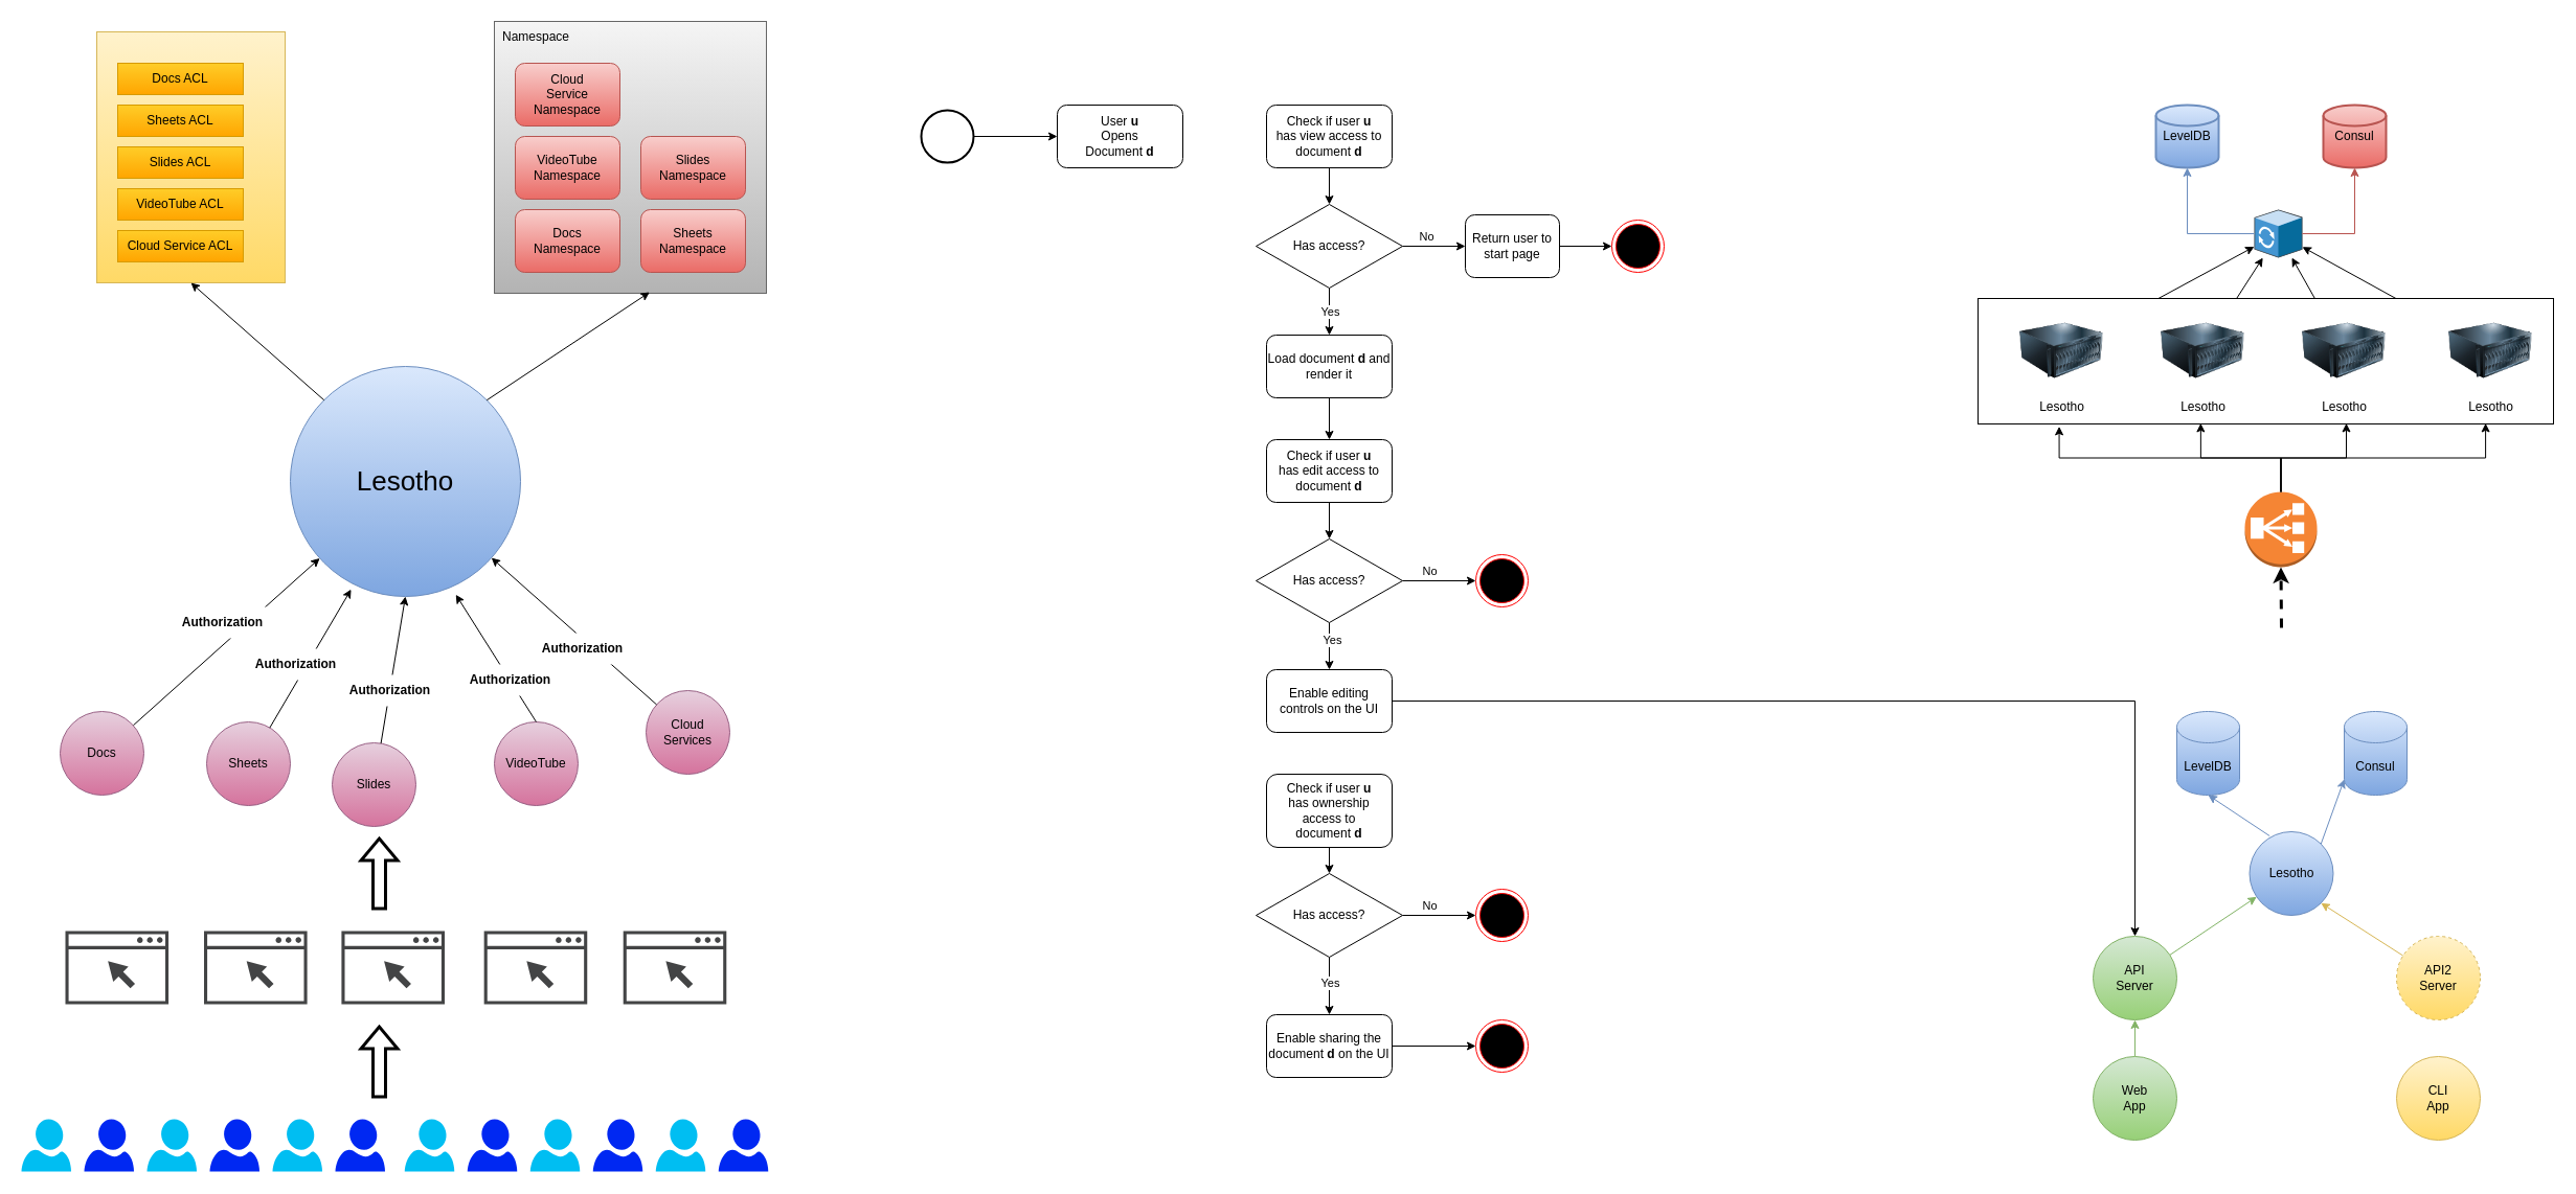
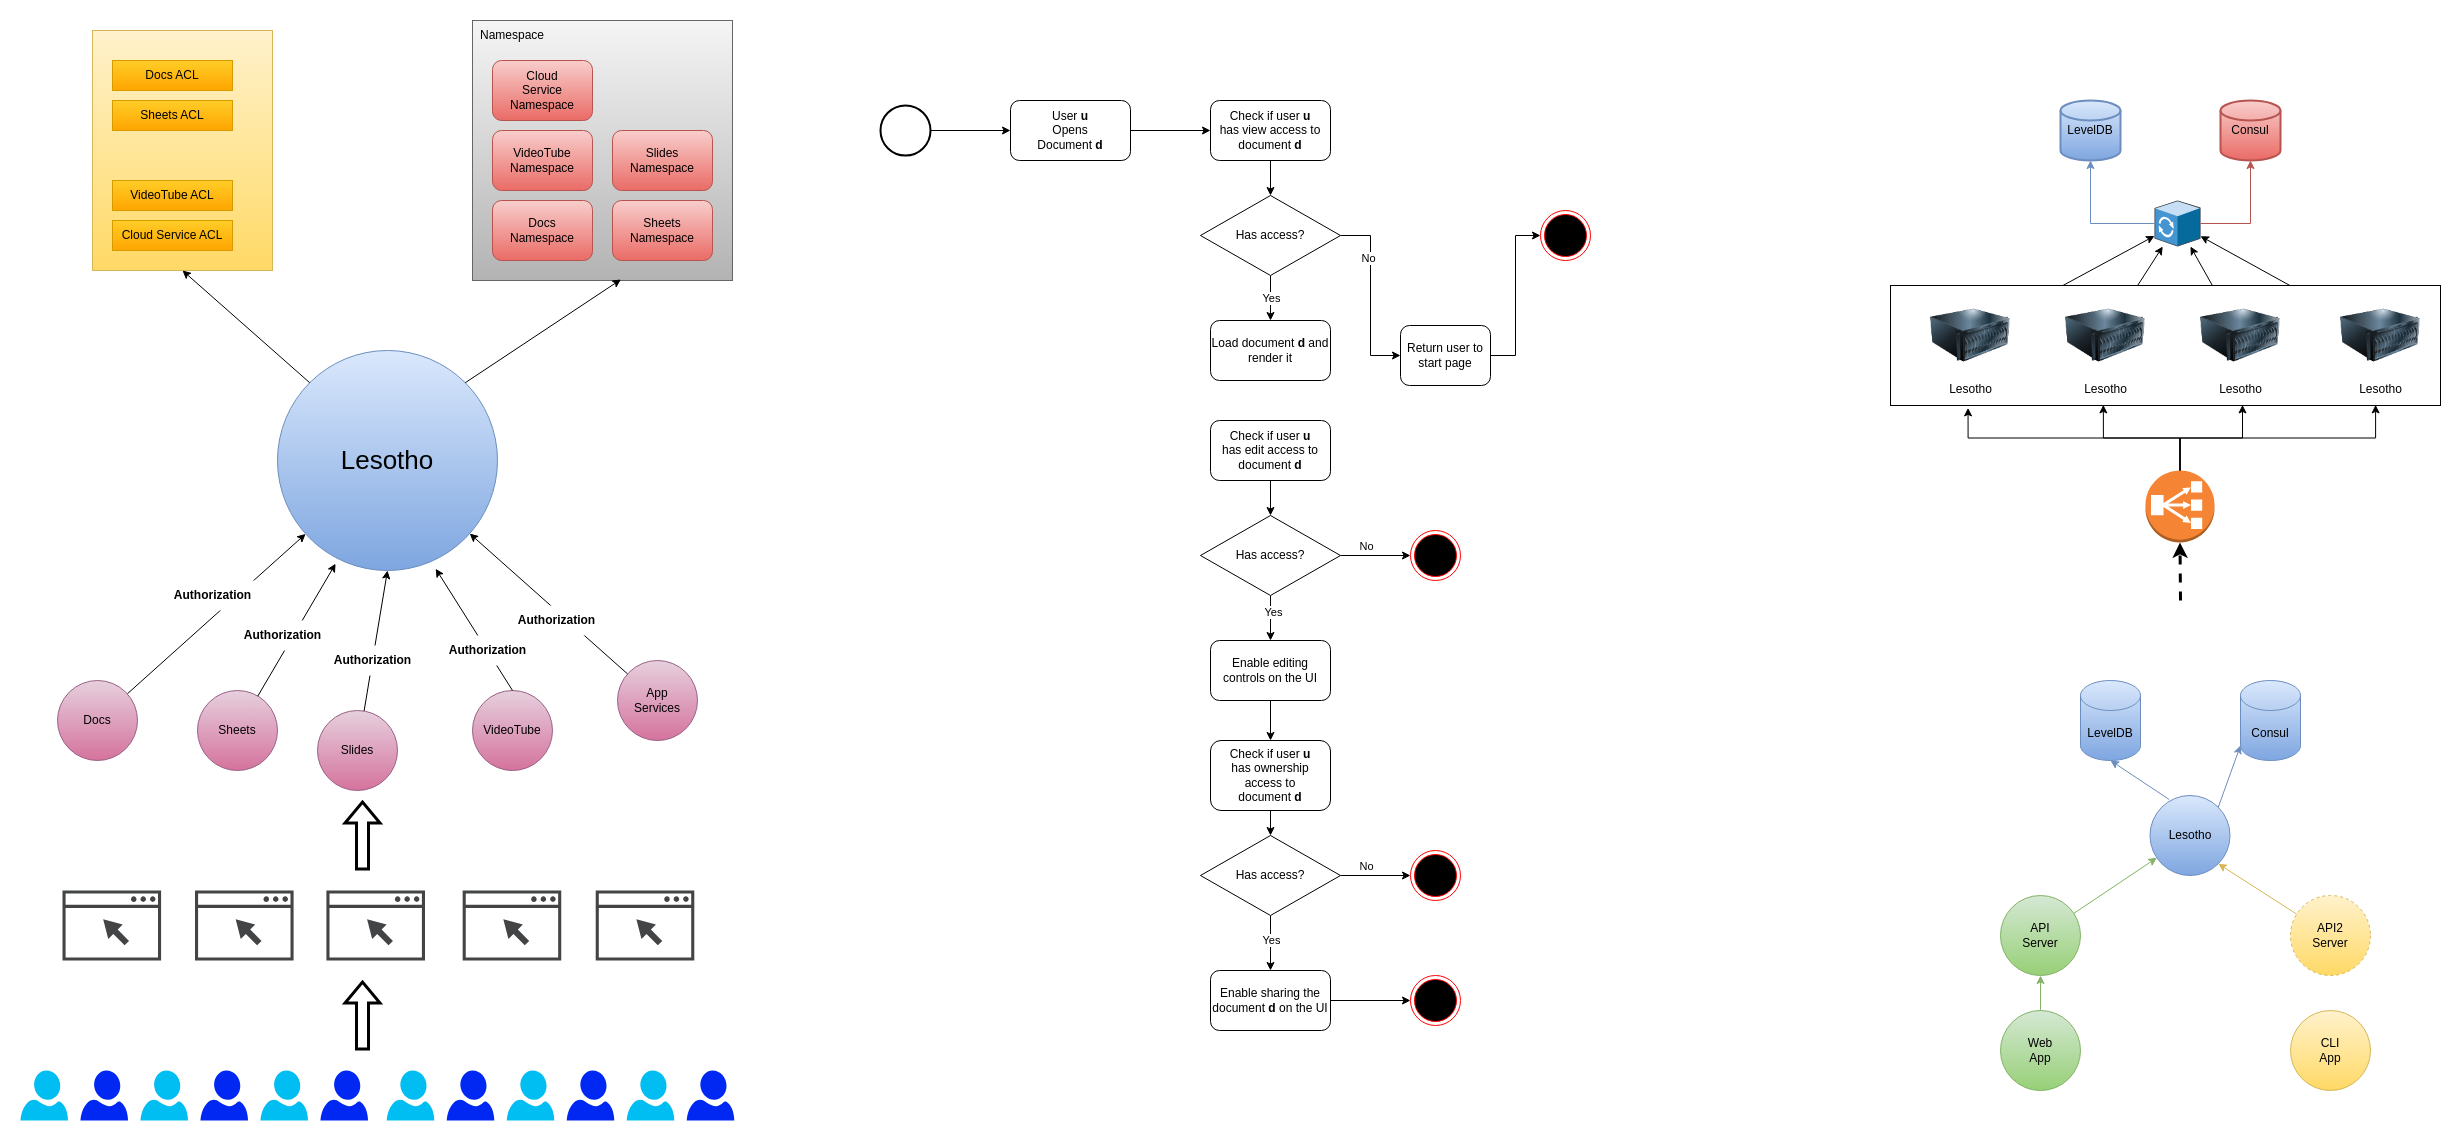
+ <mxCell id="73" style="edgeStyle=orthogonalEdgeStyle;rounded=0;orthogonalLoop=1;jettySize=auto;html=1;entryX=0;entryY=0.5;entryDx=0;entryDy=0;" edge="1" parent="1" source="74" target="76"><mxGeometry relative="1" as="geometry" /></mxCell>
- <mxCell id="18" value="Slides ACL" style="rounded=0;whiteSpace=wrap;html=1;fillColor=#ffcd28;gradientColor=#ffa500;strokeColor=#d79b00;" vertex="1" parent="14"><mxGeometry x="20" y="110" width="120" height="30" as="geometry" /></mxCell>
- <mxCell id="83" value="Return user to start page" style="rounded=1;whiteSpace=wrap;html=1;" vertex="1" parent="1"><mxGeometry x="1400" y="205" width="90" height="60" as="geometry" /></mxCell>
+ <mxCell id="83" value="Return user to start page" style="rounded=1;whiteSpace=wrap;html=1;" vertex="1" parent="1"><mxGeometry x="1400" y="325" width="90" height="60" as="geometry" /></mxCell>
- <mxCell id="92" style="edgeStyle=orthogonalEdgeStyle;rounded=0;orthogonalLoop=1;jettySize=auto;html=1;entryX=0.5;entryY=0;entryDx=0;entryDy=0;" edge="1" parent="1" source="93" target="86"><mxGeometry relative="1" as="geometry" /></mxCell>
- <mxCell id="102" style="edgeStyle=orthogonalEdgeStyle;rounded=0;orthogonalLoop=1;jettySize=auto;html=1;" edge="1" parent="1" source="103" target="6"><mxGeometry relative="1" as="geometry" /></mxCell>
+ <mxCell id="102" style="edgeStyle=orthogonalEdgeStyle;rounded=0;orthogonalLoop=1;jettySize=auto;html=1;entryX=0.5;entryY=0;entryDx=0;entryDy=0;" edge="1" parent="1" source="103" target="96"><mxGeometry relative="1" as="geometry" /></mxCell>
- <mxCell id="58" value="Cloud&lt;div&gt;Services&lt;/div&gt;" style="ellipse;whiteSpace=wrap;html=1;aspect=fixed;fillColor=#e6d0de;gradientColor=#d5739d;strokeColor=#996185;" vertex="1" parent="51"><mxGeometry x="560" y="310" width="80" height="80" as="geometry" /></mxCell>
+ <mxCell id="58" value="App&lt;div&gt;Services&lt;/div&gt;" style="ellipse;whiteSpace=wrap;html=1;aspect=fixed;fillColor=#e6d0de;gradientColor=#d5739d;strokeColor=#996185;" vertex="1" parent="51"><mxGeometry x="560" y="310" width="80" height="80" as="geometry" /></mxCell>
